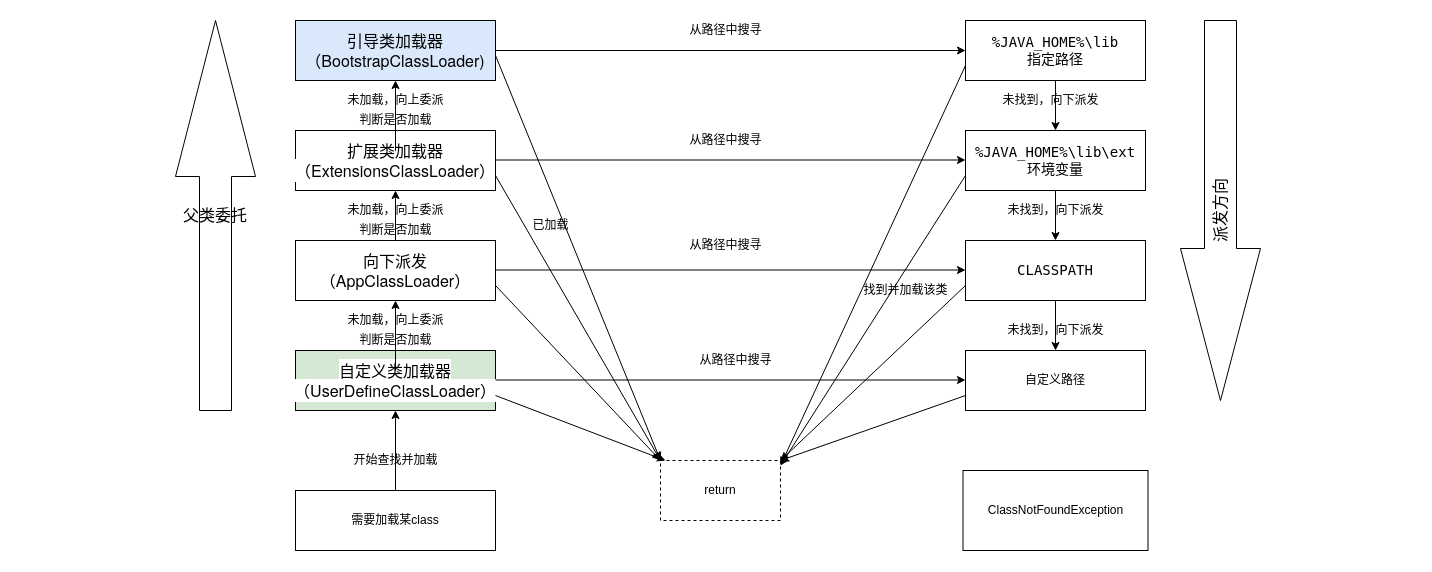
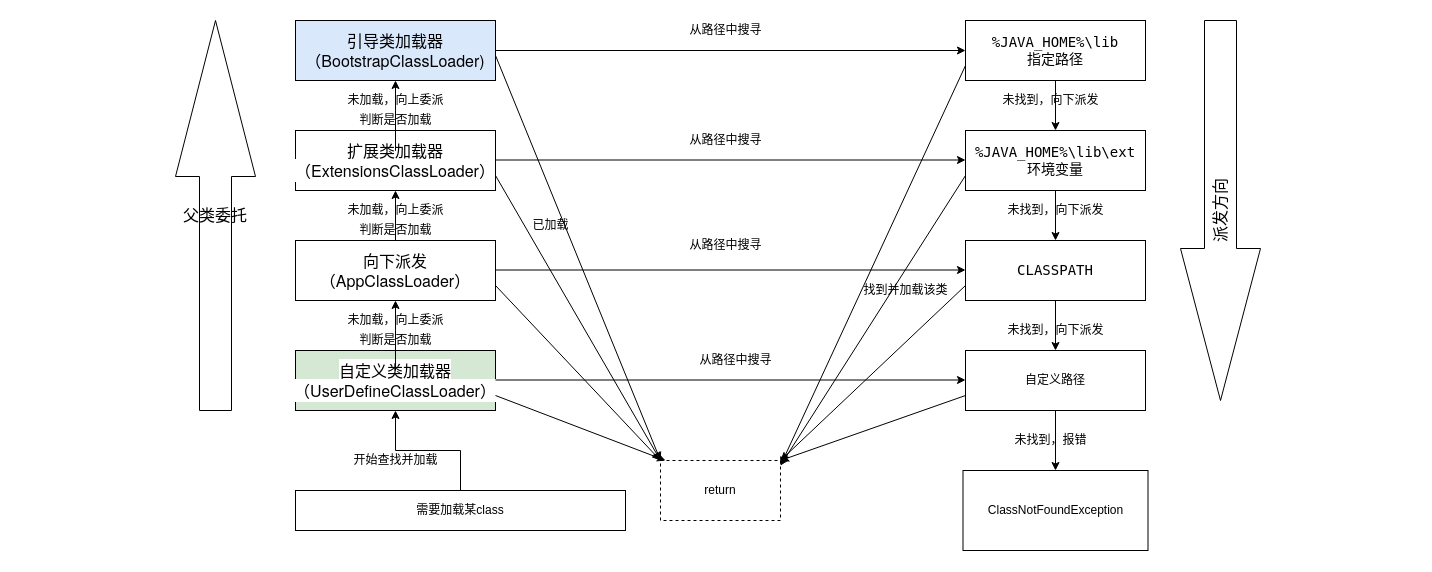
+ <mxCell id="31" value="" style="edgeStyle=orthogonalEdgeStyle;rounded=0;orthogonalLoop=1;jettySize=auto;html=1;fontColor=#000000;" edge="1" parent="1" source="32" target="48"><mxGeometry relative="1" as="geometry" /></mxCell>
+ <mxCell id="49" value="未找到，报错" style="text;html=1;align=center;verticalAlign=middle;resizable=0;points=[];autosize=1;strokeColor=none;fontColor=#000000;" vertex="1" parent="1"><mxGeometry x="1005" y="430" width="90" height="20" as="geometry" /></mxCell>
- <mxCell id="52" value="需要加载某class" style="rounded=0;whiteSpace=wrap;html=1;labelBackgroundColor=none;fontColor=#000000;fillColor=#ffffff;verticalAlign=middle;" vertex="1" parent="1"><mxGeometry x="295" y="490" width="200" height="60" as="geometry" /></mxCell>
+ <mxCell id="52" value="需要加载某class" style="rounded=0;whiteSpace=wrap;html=1;labelBackgroundColor=none;fontColor=#000000;fillColor=#ffffff;verticalAlign=middle;" vertex="1" parent="1"><mxGeometry x="295" y="490" width="330" height="40" as="geometry" /></mxCell>
